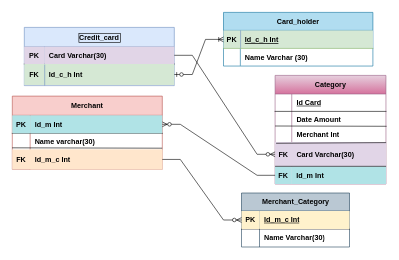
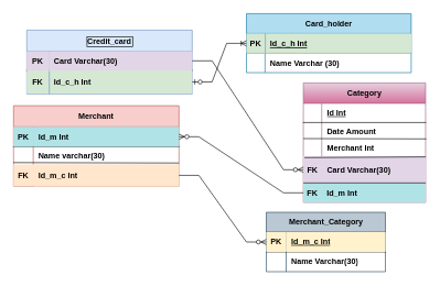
- <mxCell id="37" value="Id Card" style="shape=partialRectangle;connectable=0;fillColor=none;top=0;left=0;bottom=0;right=0;align=left;spacingLeft=6;fontStyle=5;overflow=hidden;whiteSpace=wrap;html=1;" vertex="1" parent="35"><mxGeometry x="27.75" width="157.0" height="29" as="geometry"><mxRectangle width="157.0" height="29" as="alternateBounds" /></mxGeometry></mxCell>
+ <mxCell id="37" value="Id Int" style="shape=partialRectangle;connectable=0;fillColor=none;top=0;left=0;bottom=0;right=0;align=left;spacingLeft=6;fontStyle=5;overflow=hidden;whiteSpace=wrap;html=1;" vertex="1" parent="35"><mxGeometry x="27.75" width="157.0" height="29" as="geometry"><mxRectangle width="157.0" height="29" as="alternateBounds" /></mxGeometry></mxCell>
